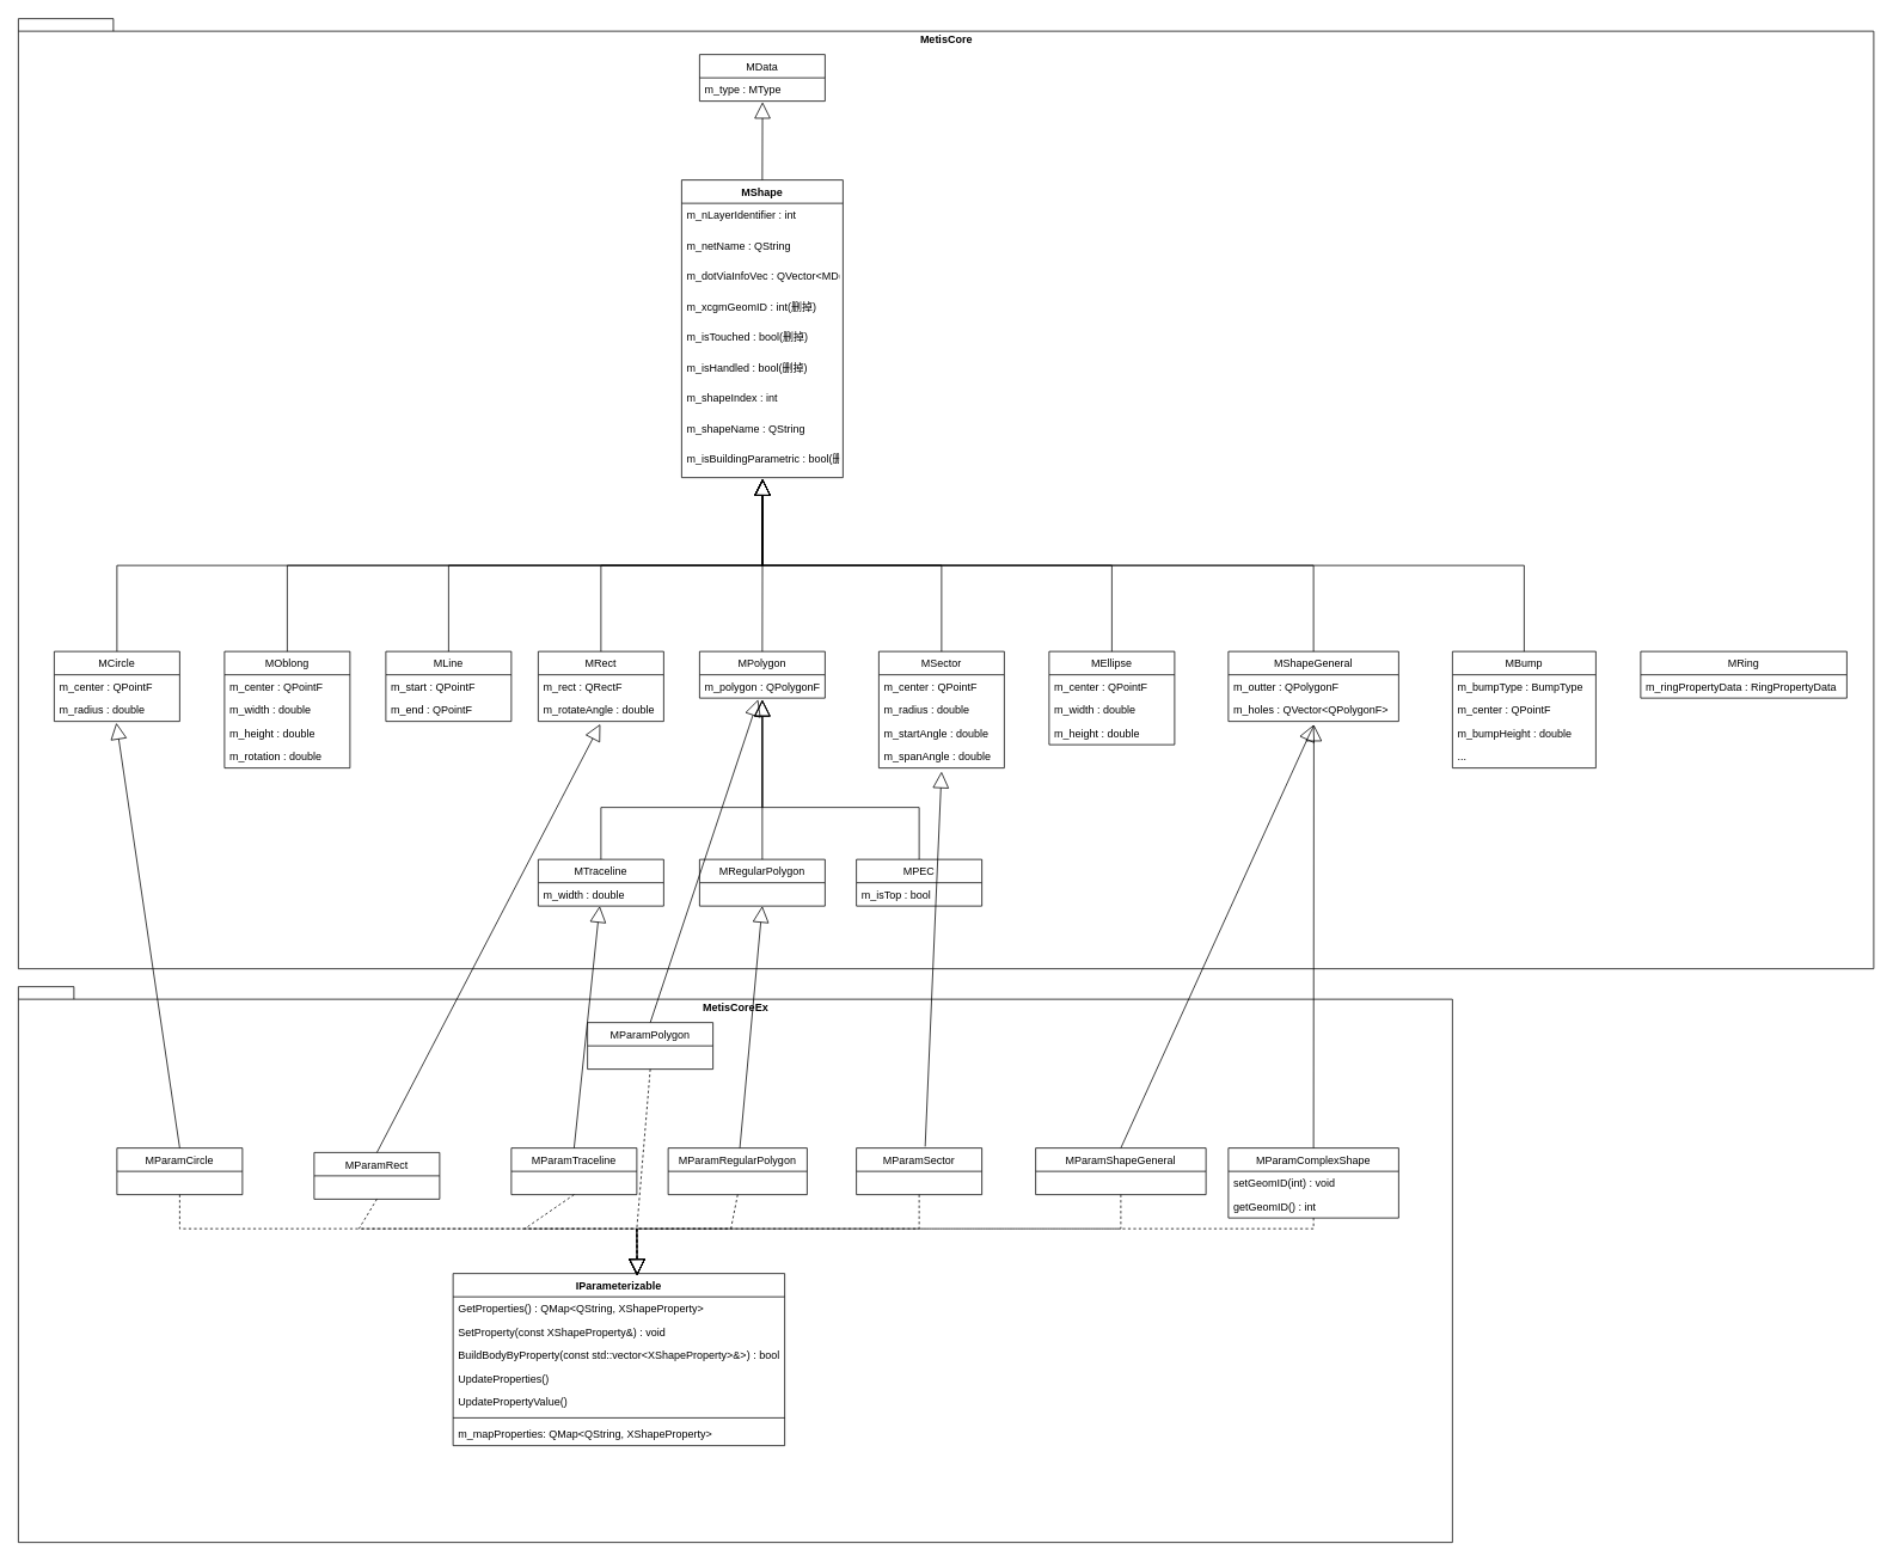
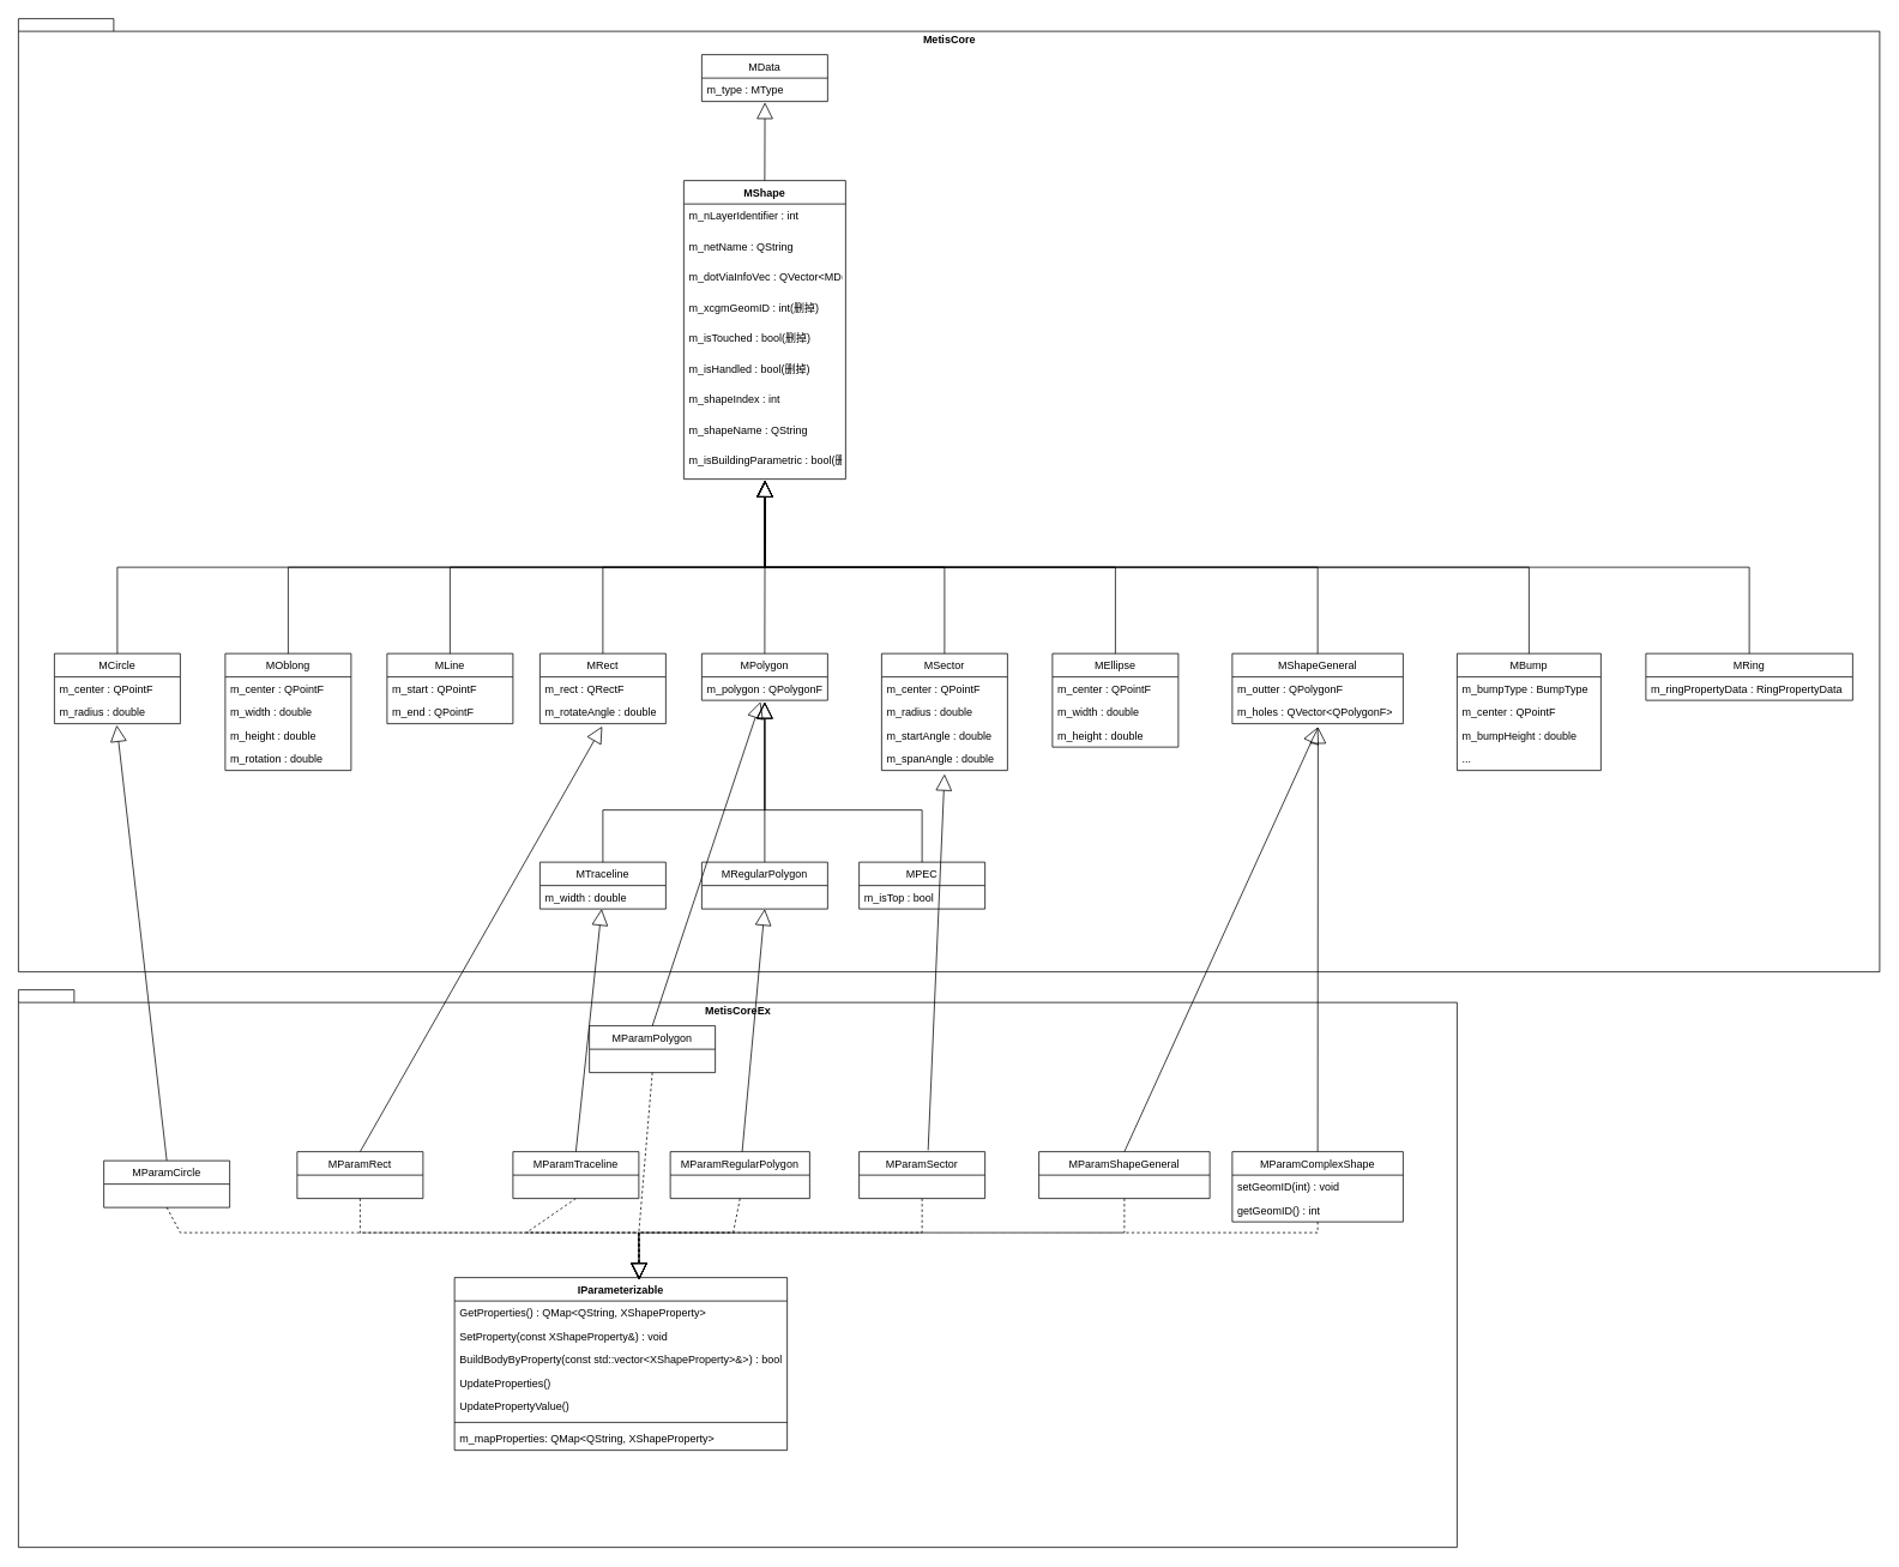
+ <mxCell id="69" value="" style="endArrow=block;endSize=16;endFill=0;html=1;rounded=0;exitX=0.5;exitY=0;exitDx=0;exitDy=0;entryX=0.502;entryY=1.049;entryDx=0;entryDy=0;entryPerimeter=0;" edge="1" parent="1" source="48" target="13"><mxGeometry x="-0.006" y="129" width="160" relative="1" as="geometry"><mxPoint x="780" y="710" as="sourcePoint" /><mxPoint x="980" y="620" as="targetPoint" /><Array as="points"><mxPoint x="1945" y="630" /><mxPoint x="850" y="630" /></Array><mxPoint as="offset" /></mxGeometry></mxCell>
- <mxCell id="78" value="MParamCircle" style="swimlane;fontStyle=0;childLayout=stackLayout;horizontal=1;startSize=26;fillColor=none;horizontalStack=0;resizeParent=1;resizeParentMax=0;resizeLast=0;collapsible=1;marginBottom=0;" vertex="1" parent="1"><mxGeometry x="130" y="1280" width="140" height="52" as="geometry" /></mxCell>
+ <mxCell id="78" value="MParamCircle" style="swimlane;fontStyle=0;childLayout=stackLayout;horizontal=1;startSize=26;fillColor=none;horizontalStack=0;resizeParent=1;resizeParentMax=0;resizeLast=0;collapsible=1;marginBottom=0;" vertex="1" parent="1"><mxGeometry x="115" y="1290" width="140" height="52" as="geometry" /></mxCell>
- <mxCell id="79" value="MParamRect" style="swimlane;fontStyle=0;childLayout=stackLayout;horizontal=1;startSize=26;fillColor=none;horizontalStack=0;resizeParent=1;resizeParentMax=0;resizeLast=0;collapsible=1;marginBottom=0;" vertex="1" parent="1"><mxGeometry x="350" y="1285" width="140" height="52" as="geometry" /></mxCell>
+ <mxCell id="79" value="MParamRect" style="swimlane;fontStyle=0;childLayout=stackLayout;horizontal=1;startSize=26;fillColor=none;horizontalStack=0;resizeParent=1;resizeParentMax=0;resizeLast=0;collapsible=1;marginBottom=0;" vertex="1" parent="1"><mxGeometry x="330" y="1280" width="140" height="52" as="geometry" /></mxCell>
